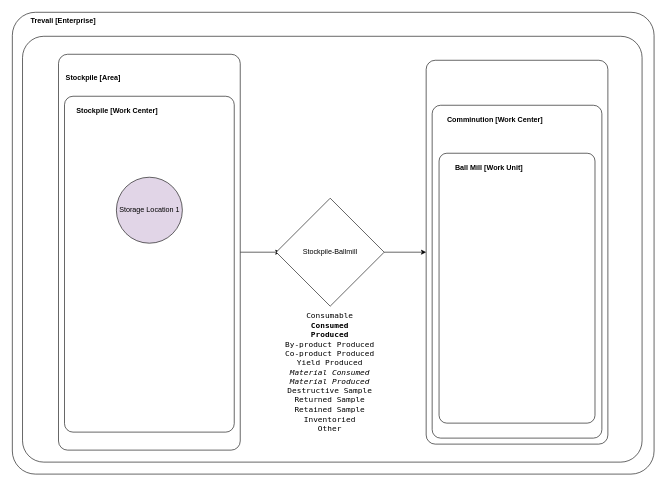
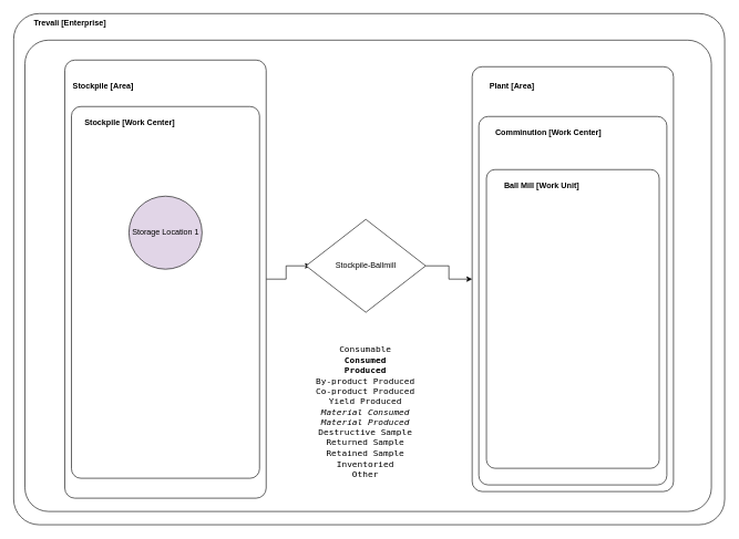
+ <mxCell id="12" value="Plant [Area]" style="text;html=1;strokeColor=none;fillColor=none;align=center;verticalAlign=middle;whiteSpace=wrap;rounded=0;fontStyle=1" parent="1" vertex="1"><mxGeometry x="720" y="115" width="100" height="30" as="geometry" /></mxCell>
- <mxCell id="18" value="Stockpile-Ballmill" style="rhombus;whiteSpace=wrap;html=1;" parent="1" vertex="1"><mxGeometry x="460" y="330" width="180" height="180" as="geometry" /></mxCell>
+ <mxCell id="18" value="Stockpile-Ballmill" style="rhombus;whiteSpace=wrap;html=1;" parent="1" vertex="1"><mxGeometry x="460" y="330" width="180" height="140" as="geometry" /></mxCell>
